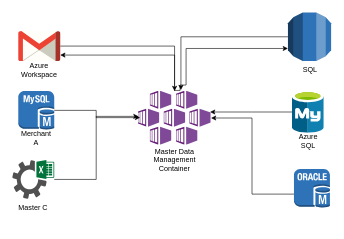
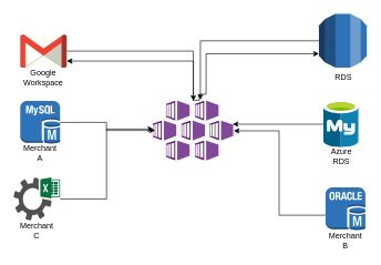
- <mxCell id="11" value="SQL" style="text;html=1;align=center;verticalAlign=middle;whiteSpace=wrap;rounded=0;" vertex="1" parent="1"><mxGeometry x="487" y="100" width="60" height="30" as="geometry" /></mxCell>
+ <mxCell id="11" value="RDS" style="text;html=1;align=center;verticalAlign=middle;whiteSpace=wrap;rounded=0;" vertex="1" parent="1"><mxGeometry x="487" y="100" width="60" height="30" as="geometry" /></mxCell>
- <mxCell id="7" value="Azure Workspace" style="text;html=1;align=center;verticalAlign=middle;whiteSpace=wrap;rounded=0;" vertex="1" parent="1"><mxGeometry x="35" y="101" width="60" height="30" as="geometry" /></mxCell>
+ <mxCell id="7" value="Google Workspace" style="text;html=1;align=center;verticalAlign=middle;whiteSpace=wrap;rounded=0;" vertex="1" parent="1"><mxGeometry x="35" y="101" width="60" height="30" as="geometry" /></mxCell>
- <mxCell id="15" value="Azure SQL" style="text;html=1;align=center;verticalAlign=middle;whiteSpace=wrap;rounded=0;" vertex="1" parent="1"><mxGeometry x="483.6" y="219.5" width="60" height="30" as="geometry" /></mxCell>
+ <mxCell id="15" value="Azure RDS" style="text;html=1;align=center;verticalAlign=middle;whiteSpace=wrap;rounded=0;" vertex="1" parent="1"><mxGeometry x="483.6" y="219.5" width="60" height="30" as="geometry" /></mxCell>
- <mxCell id="4" value="Master Data Management Container" style="text;html=1;align=center;verticalAlign=middle;whiteSpace=wrap;rounded=0;" vertex="1" parent="1"><mxGeometry x="260.81" y="251" width="60" height="30" as="geometry" /></mxCell>
- <mxCell id="24" value="Master C" style="text;html=1;align=center;verticalAlign=middle;whiteSpace=wrap;rounded=0;" vertex="1" parent="22"><mxGeometry x="5" y="65" width="60" height="30" as="geometry" /></mxCell>
+ <mxCell id="24" value="Merchant C" style="text;html=1;align=center;verticalAlign=middle;whiteSpace=wrap;rounded=0;" vertex="1" parent="22"><mxGeometry x="5" y="65" width="60" height="30" as="geometry" /></mxCell>
+ <mxCell id="21" value="Merchant&lt;div&gt;B&lt;/div&gt;" style="text;html=1;align=center;verticalAlign=middle;whiteSpace=wrap;rounded=0;" vertex="1" parent="19"><mxGeometry y="64.5" width="60" height="30" as="geometry" /></mxCell>
